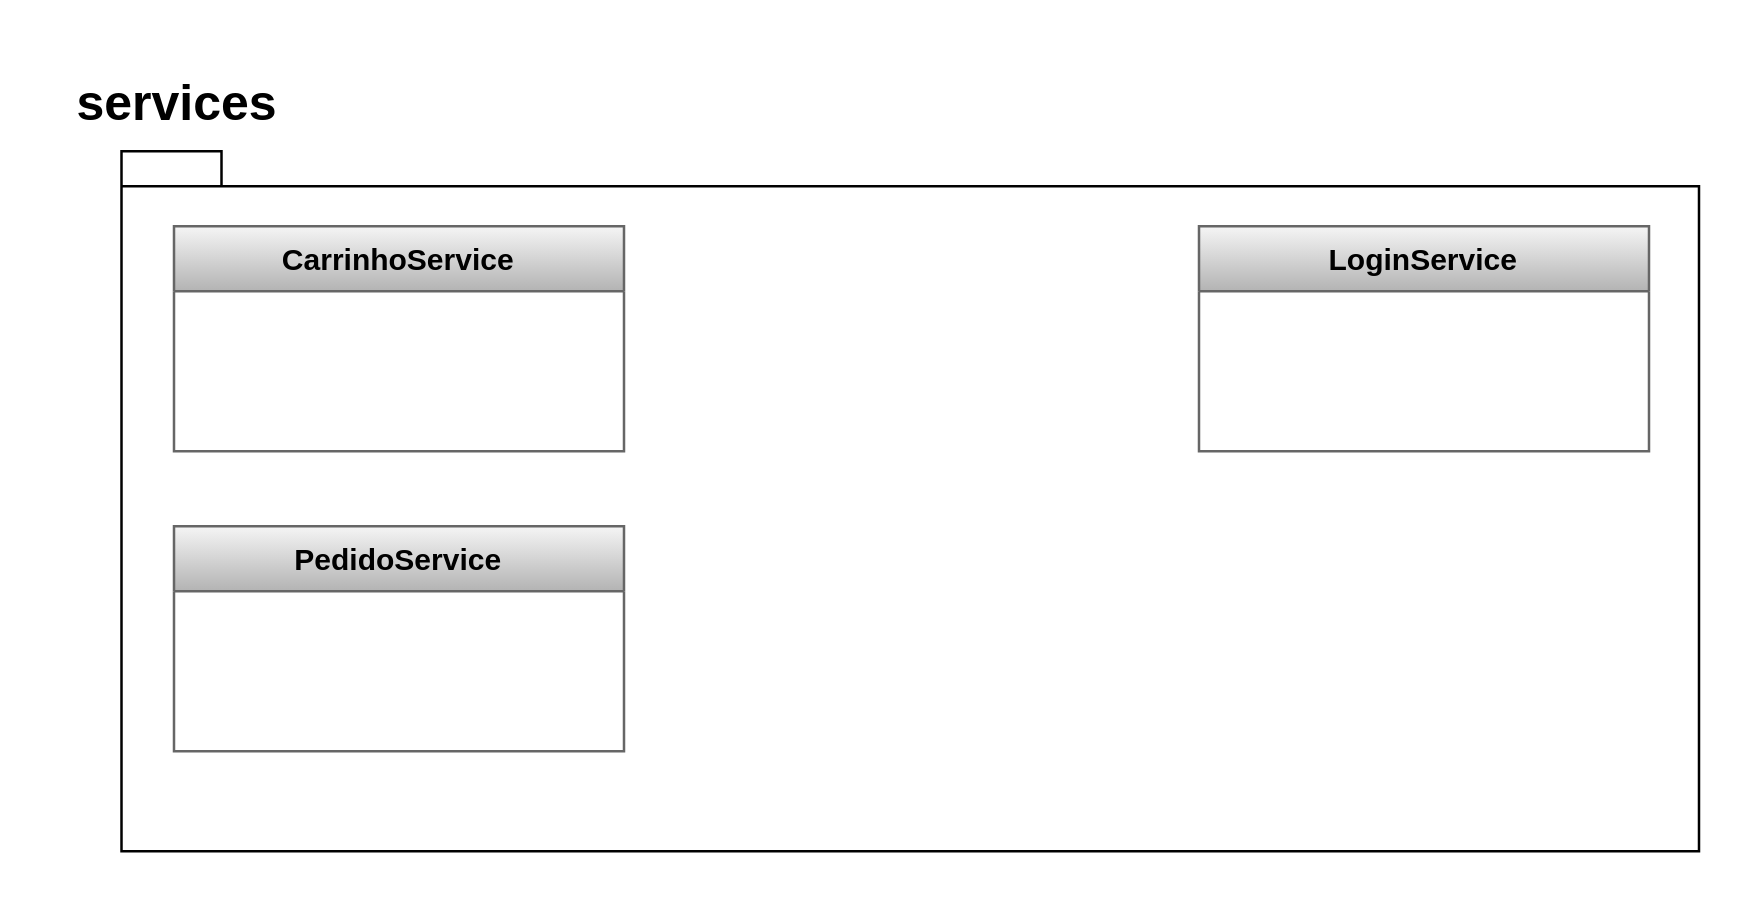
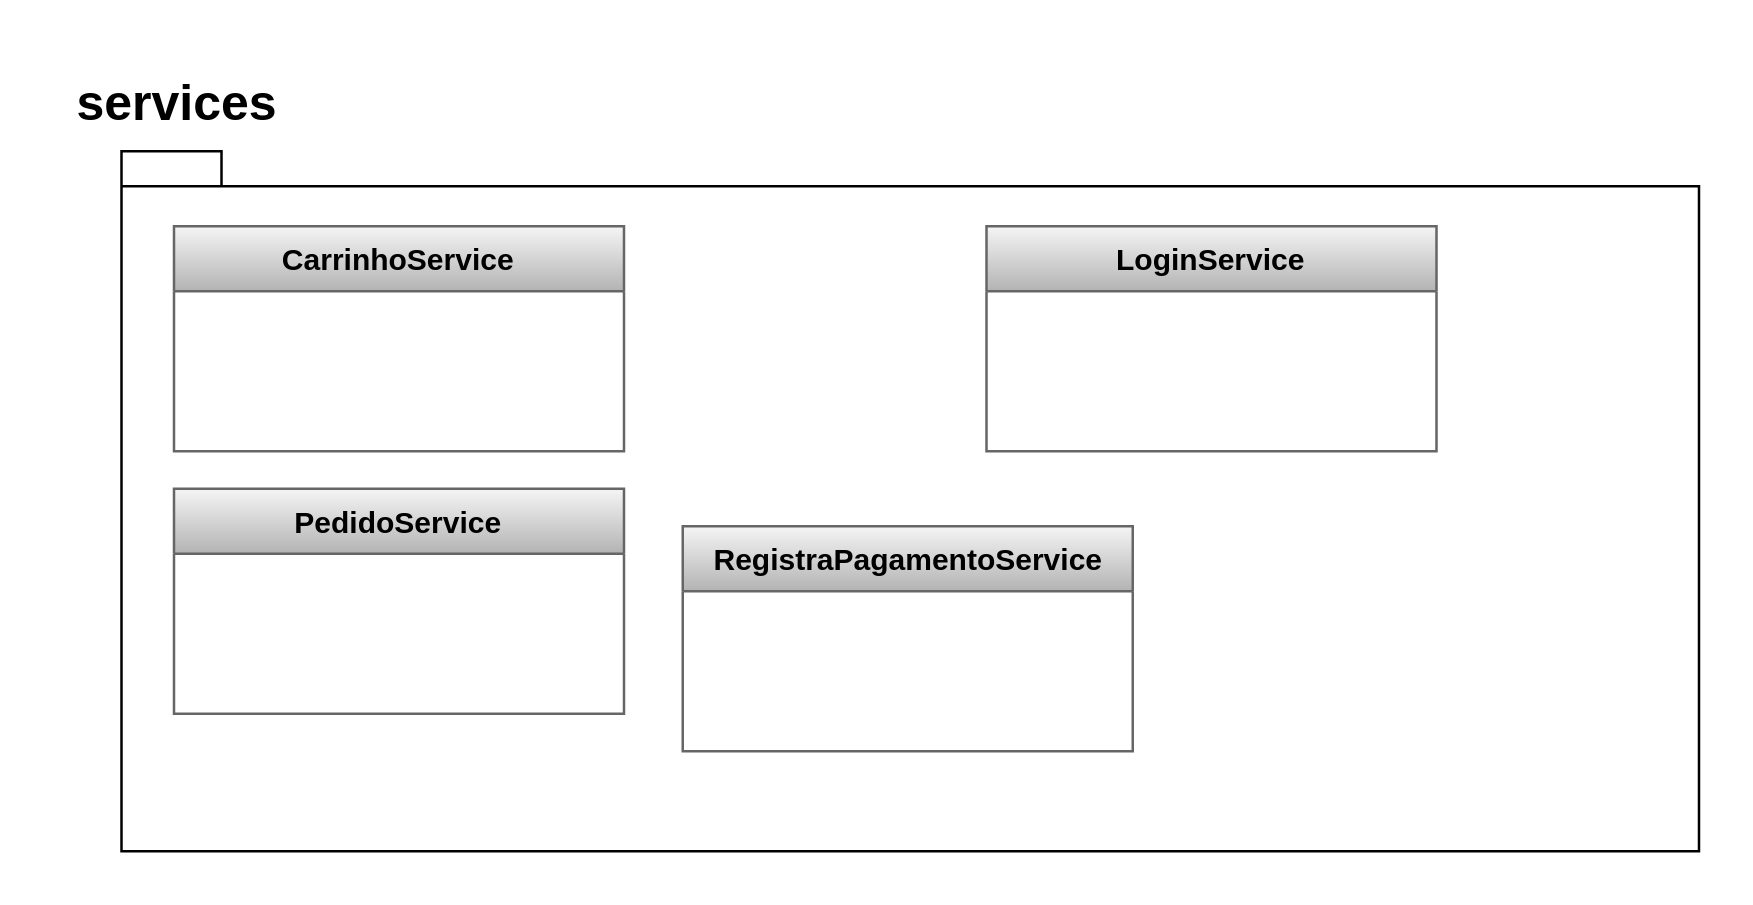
- <mxCell id="5" value="LoginService" style="swimlane;fontStyle=1;align=center;verticalAlign=top;childLayout=stackLayout;horizontal=1;startSize=26;horizontalStack=0;resizeParent=1;resizeParentMax=0;resizeLast=0;collapsible=1;marginBottom=0;whiteSpace=wrap;html=1;fillColor=#f5f5f5;strokeColor=#666666;gradientColor=#b3b3b3;" vertex="1" parent="1"><mxGeometry x="479" y="90" width="180" height="90" as="geometry" /></mxCell>
+ <mxCell id="5" value="LoginService" style="swimlane;fontStyle=1;align=center;verticalAlign=top;childLayout=stackLayout;horizontal=1;startSize=26;horizontalStack=0;resizeParent=1;resizeParentMax=0;resizeLast=0;collapsible=1;marginBottom=0;whiteSpace=wrap;html=1;fillColor=#f5f5f5;strokeColor=#666666;gradientColor=#b3b3b3;" vertex="1" parent="1"><mxGeometry x="394" y="90" width="180" height="90" as="geometry" /></mxCell>
- <mxCell id="6" value="PedidoService" style="swimlane;fontStyle=1;align=center;verticalAlign=top;childLayout=stackLayout;horizontal=1;startSize=26;horizontalStack=0;resizeParent=1;resizeParentMax=0;resizeLast=0;collapsible=1;marginBottom=0;whiteSpace=wrap;html=1;fillColor=#f5f5f5;strokeColor=#666666;gradientColor=#b3b3b3;" vertex="1" parent="1"><mxGeometry x="69" y="210" width="180" height="90" as="geometry" /></mxCell>
+ <mxCell id="6" value="PedidoService" style="swimlane;fontStyle=1;align=center;verticalAlign=top;childLayout=stackLayout;horizontal=1;startSize=26;horizontalStack=0;resizeParent=1;resizeParentMax=0;resizeLast=0;collapsible=1;marginBottom=0;whiteSpace=wrap;html=1;fillColor=#f5f5f5;strokeColor=#666666;gradientColor=#b3b3b3;" vertex="1" parent="1"><mxGeometry x="69" y="195" width="180" height="90" as="geometry" /></mxCell>
+ <mxCell id="7" value="RegistraPagamentoService" style="swimlane;fontStyle=1;align=center;verticalAlign=top;childLayout=stackLayout;horizontal=1;startSize=26;horizontalStack=0;resizeParent=1;resizeParentMax=0;resizeLast=0;collapsible=1;marginBottom=0;whiteSpace=wrap;html=1;fillColor=#f5f5f5;strokeColor=#666666;gradientColor=#b3b3b3;" vertex="1" parent="1"><mxGeometry x="272.5" y="210" width="180" height="90" as="geometry" /></mxCell>
